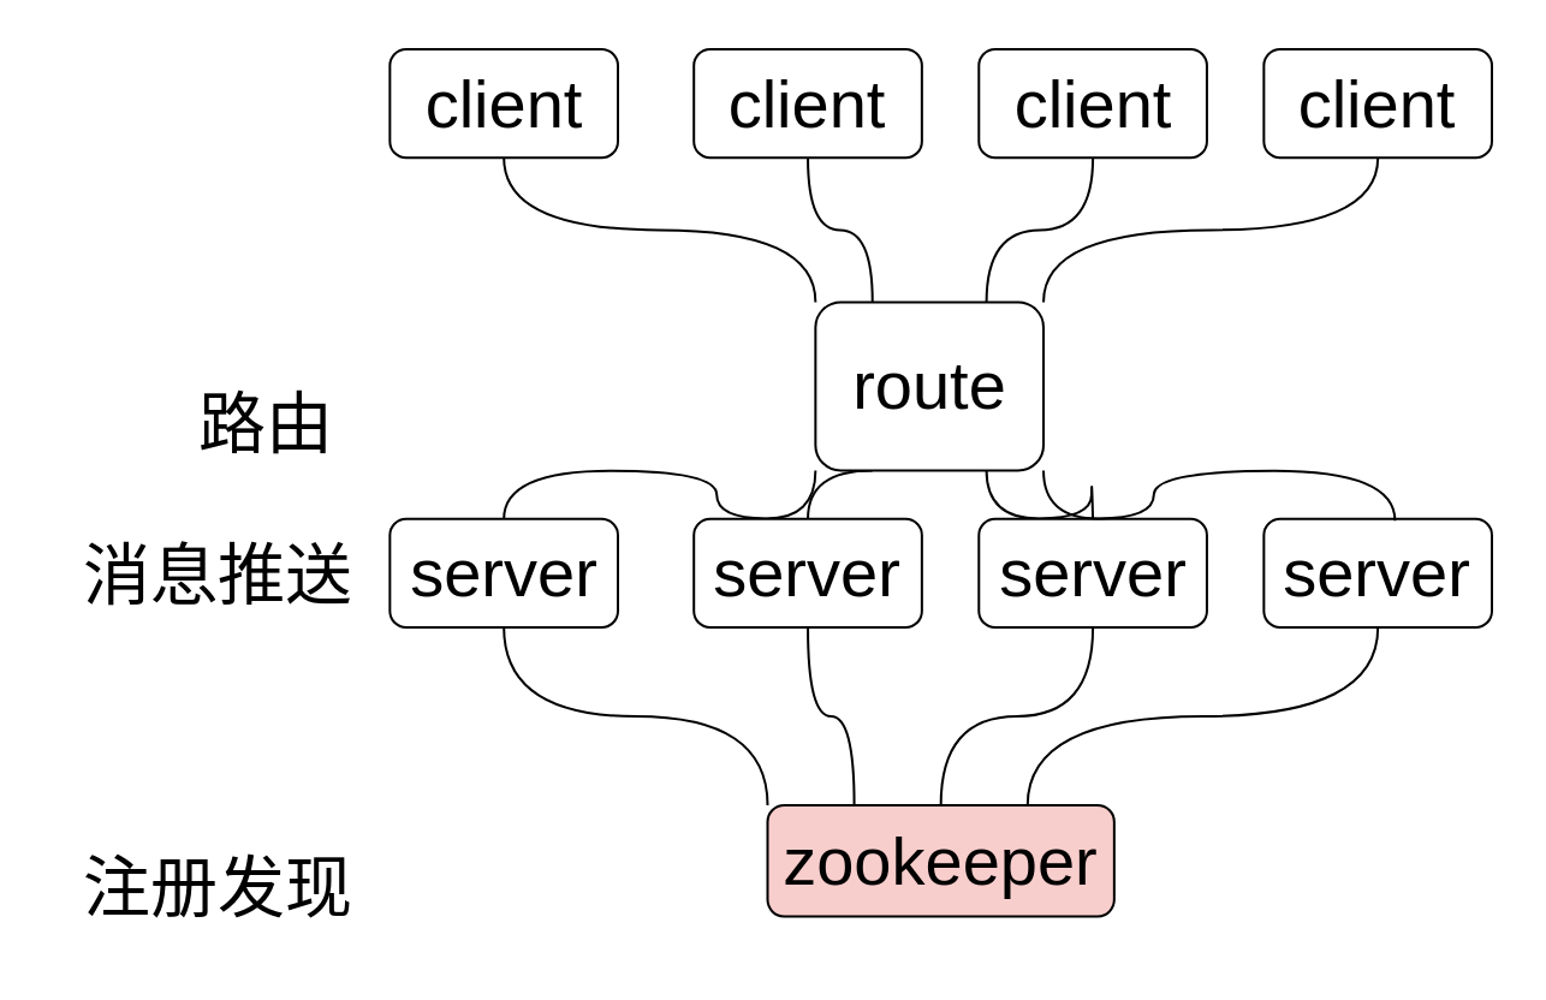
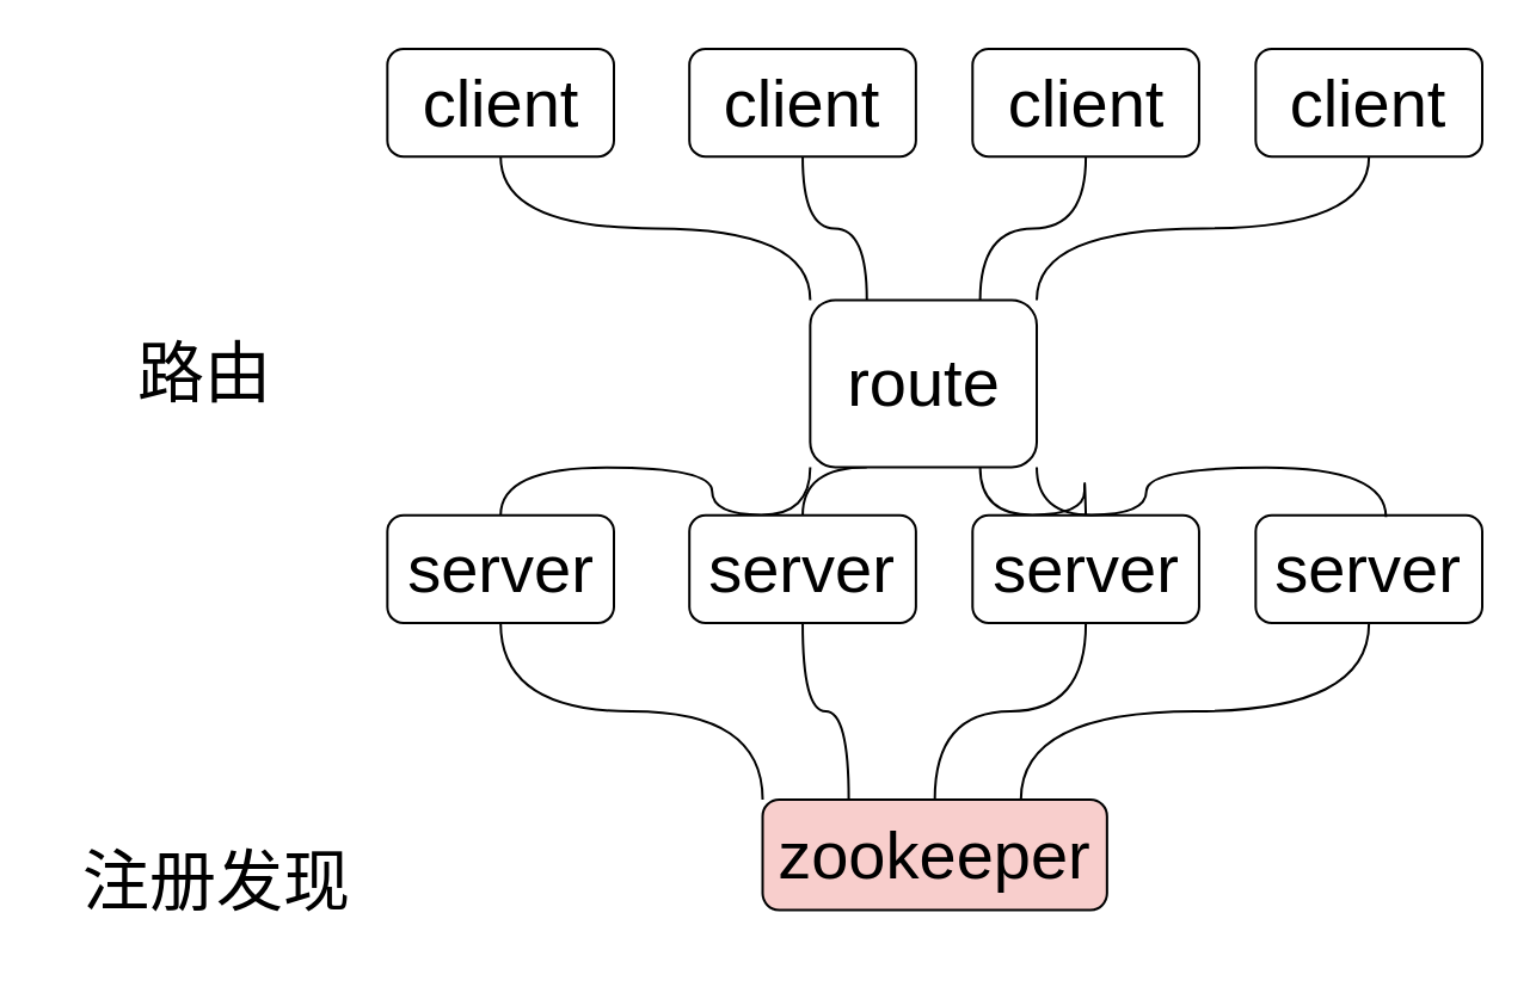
- <mxCell id="28" value="&lt;span style=&quot;font-size: 28px;&quot;&gt;路由&lt;/span&gt;" style="text;html=1;align=center;verticalAlign=middle;resizable=0;points=[];autosize=1;strokeColor=none;fillColor=none;" vertex="1" parent="2"><mxGeometry x="50" y="131" width="80" height="50" as="geometry" /></mxCell>
+ <mxCell id="28" value="&lt;span style=&quot;font-size: 28px;&quot;&gt;路由&lt;/span&gt;" style="text;html=1;align=center;verticalAlign=middle;resizable=0;points=[];autosize=1;strokeColor=none;fillColor=none;" vertex="1" parent="2"><mxGeometry x="25" y="111" width="80" height="50" as="geometry" /></mxCell>
- <mxCell id="27" value="&lt;span style=&quot;font-size: 28px;&quot;&gt;消息推送&lt;/span&gt;" style="text;html=1;align=center;verticalAlign=middle;resizable=0;points=[];autosize=1;strokeColor=none;fillColor=none;" vertex="1" parent="2"><mxGeometry y="194.25" width="140" height="50" as="geometry" /></mxCell>
